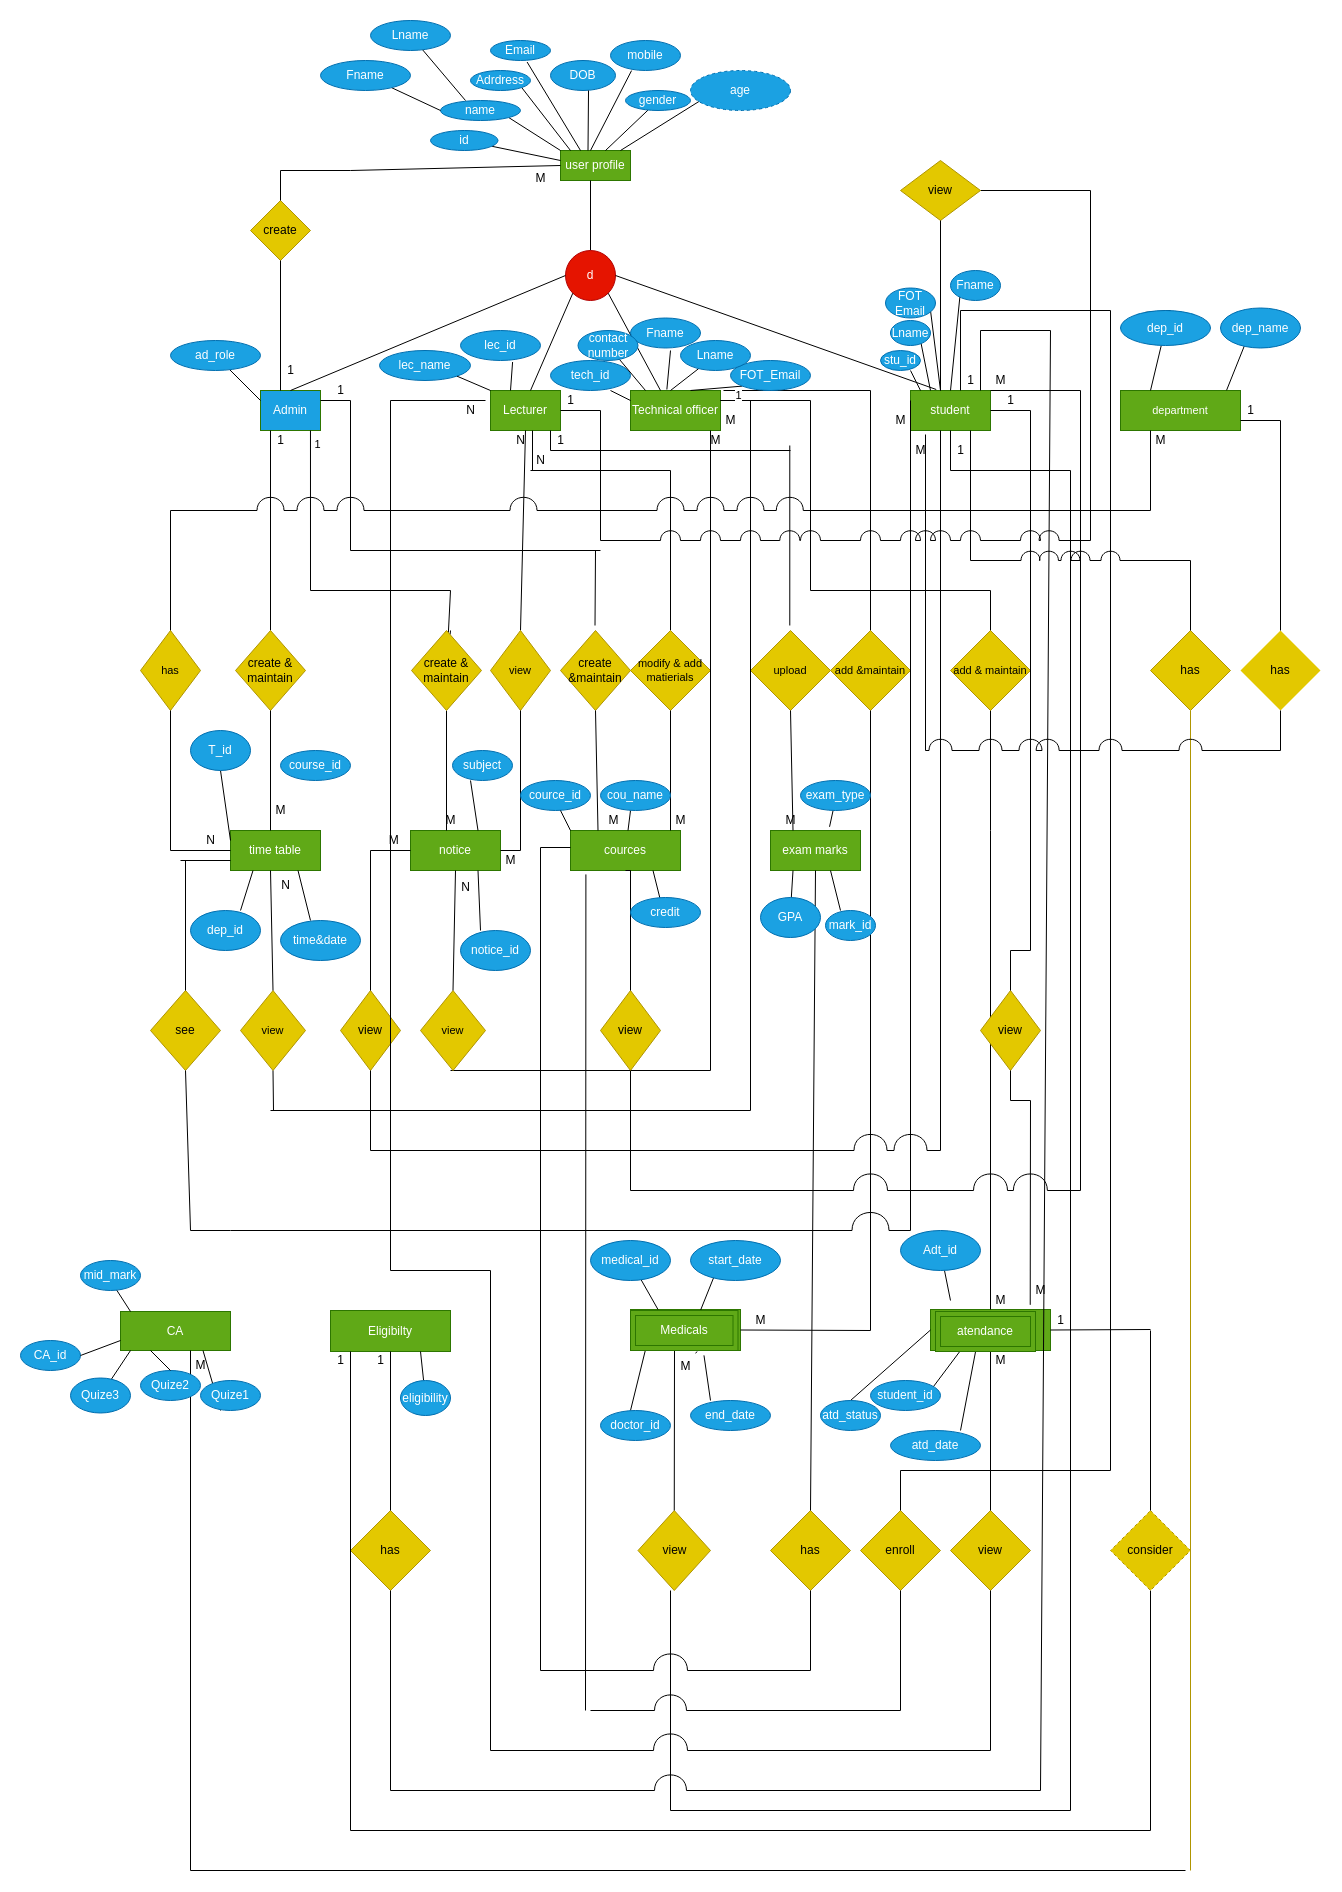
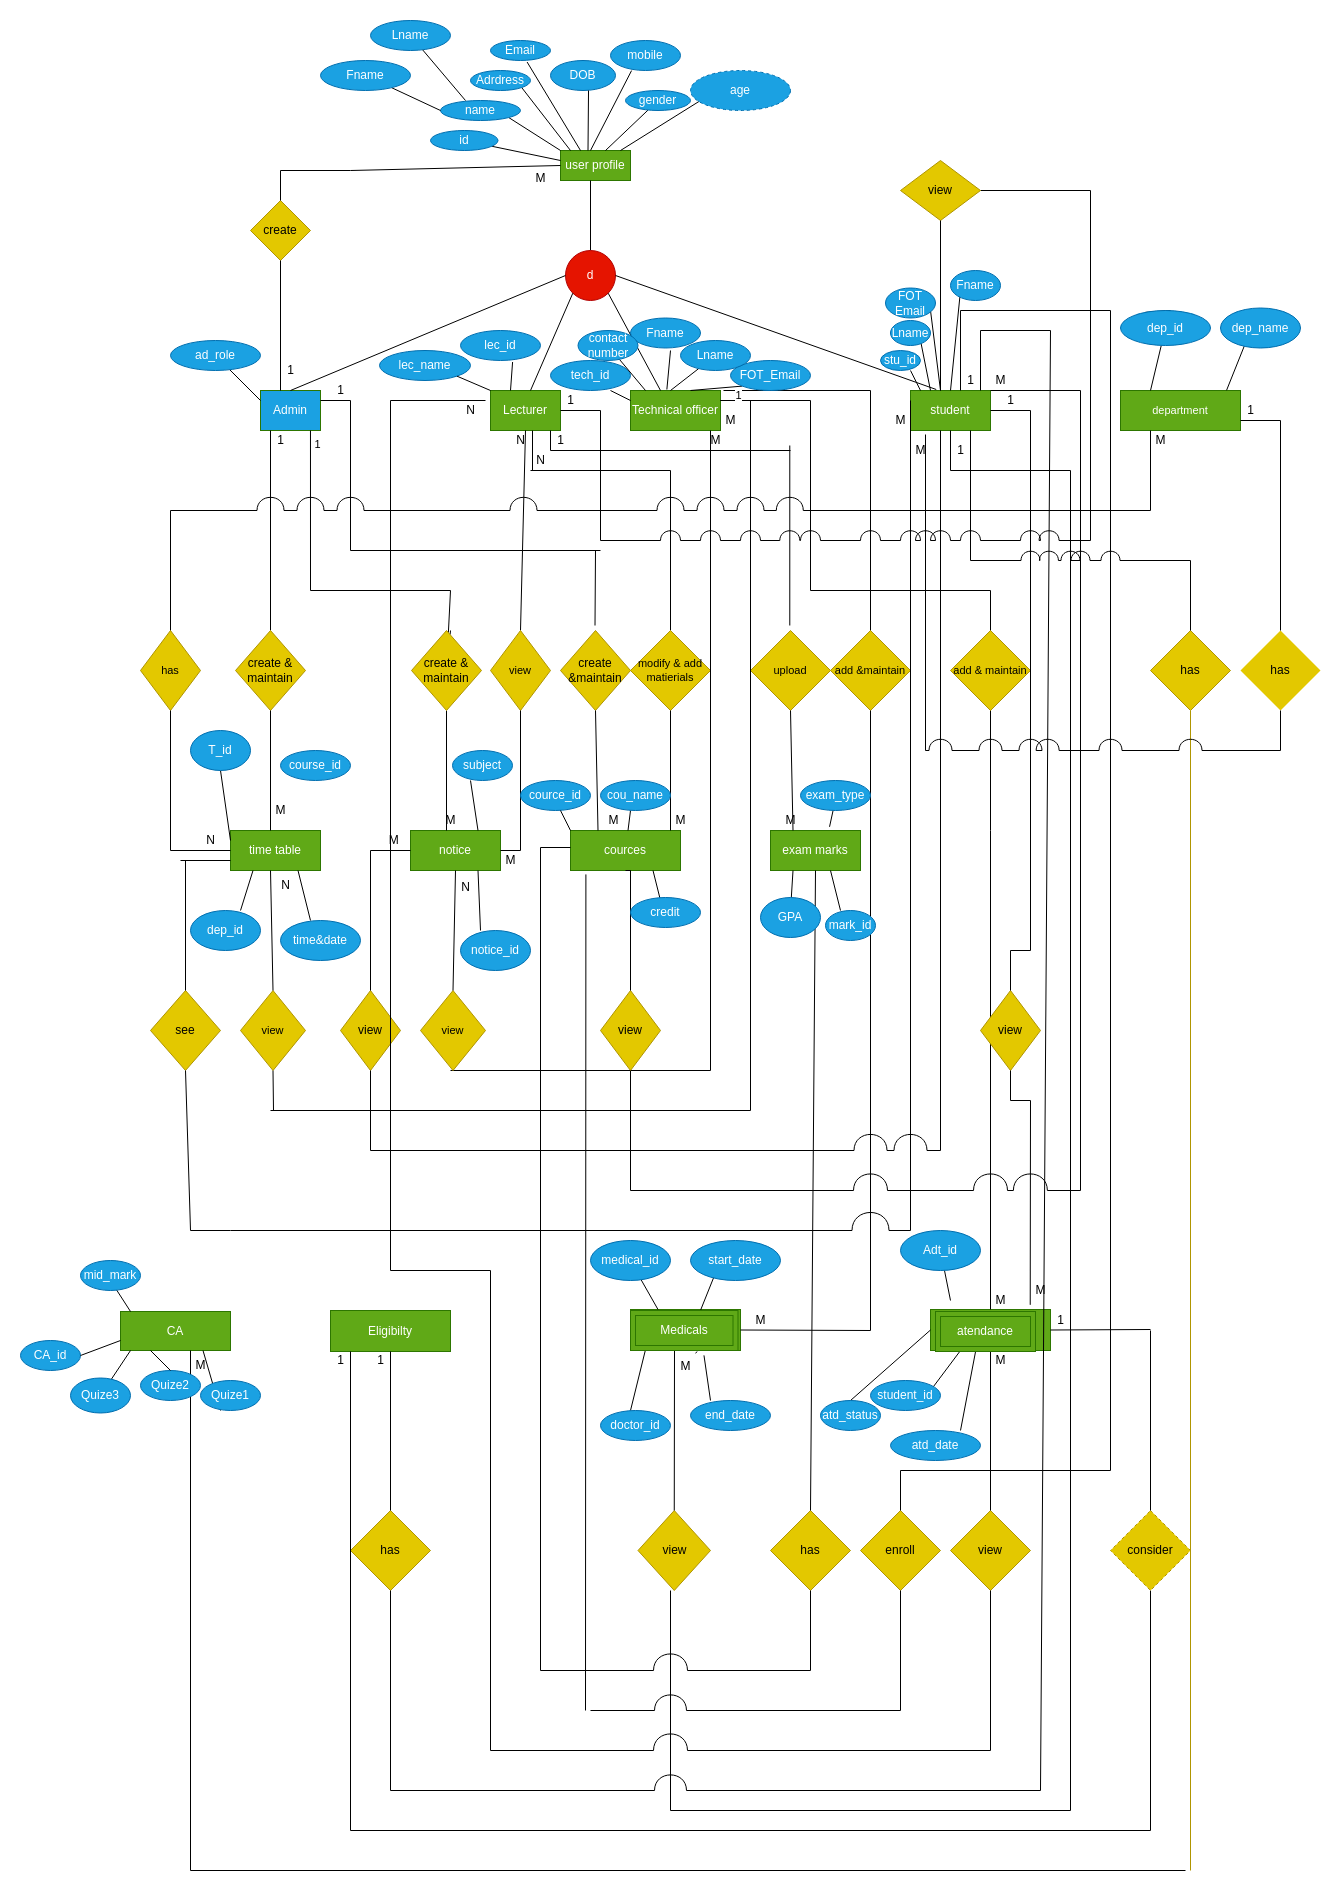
- <mxCell id="263" value="" style="endArrow=none;html=1;rounded=0;exitX=0.75;exitY=1;exitDx=0;exitDy=0;" edge="1" parent="1" source="128" target="264"><mxGeometry width="50" height="50" relative="1" as="geometry"><mxPoint x="430" y="1401" as="sourcePoint" /><mxPoint x="430" y="1351" as="targetPoint" /></mxGeometry></mxCell>
- <mxCell id="264" value="eligibility" style="ellipse;whiteSpace=wrap;html=1;fillColor=#1ba1e2;fontColor=#ffffff;strokeColor=#006EAF;" vertex="1" parent="1"><mxGeometry x="400" y="1380" width="50" height="35" as="geometry" /></mxCell>
